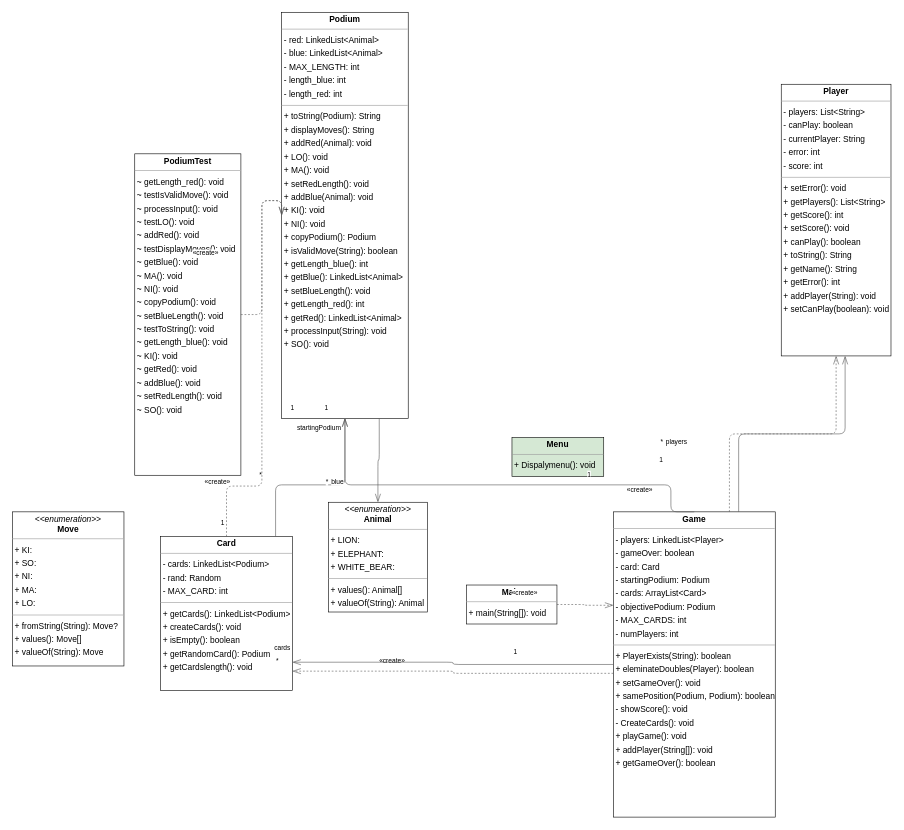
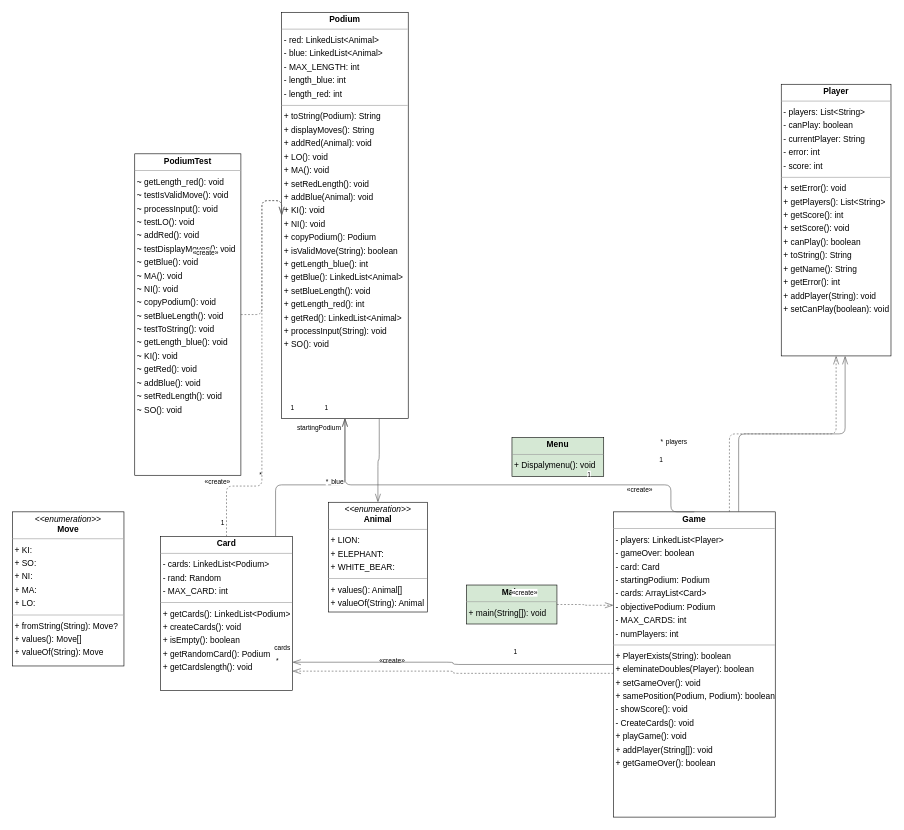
- <mxCell id="5" value="&lt;p style=&quot;margin:0px;margin-top:4px;text-align:center;&quot;&gt;&lt;b&gt;Main&lt;/b&gt;&lt;/p&gt;&lt;hr size=&quot;1&quot;/&gt;&lt;p style=&quot;margin:0 0 0 4px;line-height:1.6;&quot;&gt;+ main(String[]): void&lt;/p&gt;" style="verticalAlign=top;align=left;overflow=fill;fontSize=14;fontFamily=Helvetica;html=1;rounded=0;shadow=0;comic=0;labelBackgroundColor=none;strokeWidth=1;" parent="1" vertex="1"><mxGeometry x="777" y="975" width="151" height="65" as="geometry" /></mxCell>
+ <mxCell id="5" value="&lt;p style=&quot;margin:0px;margin-top:4px;text-align:center;&quot;&gt;&lt;b&gt;Main&lt;/b&gt;&lt;/p&gt;&lt;hr size=&quot;1&quot;/&gt;&lt;p style=&quot;margin:0 0 0 4px;line-height:1.6;&quot;&gt;+ main(String[]): void&lt;/p&gt;" style="verticalAlign=top;align=left;overflow=fill;fontSize=14;fontFamily=Helvetica;html=1;rounded=0;shadow=0;comic=0;labelBackgroundColor=none;strokeWidth=1;fillColor=#d5e8d4;" parent="1" vertex="1"><mxGeometry x="777" y="975" width="151" height="65" as="geometry" /></mxCell>
